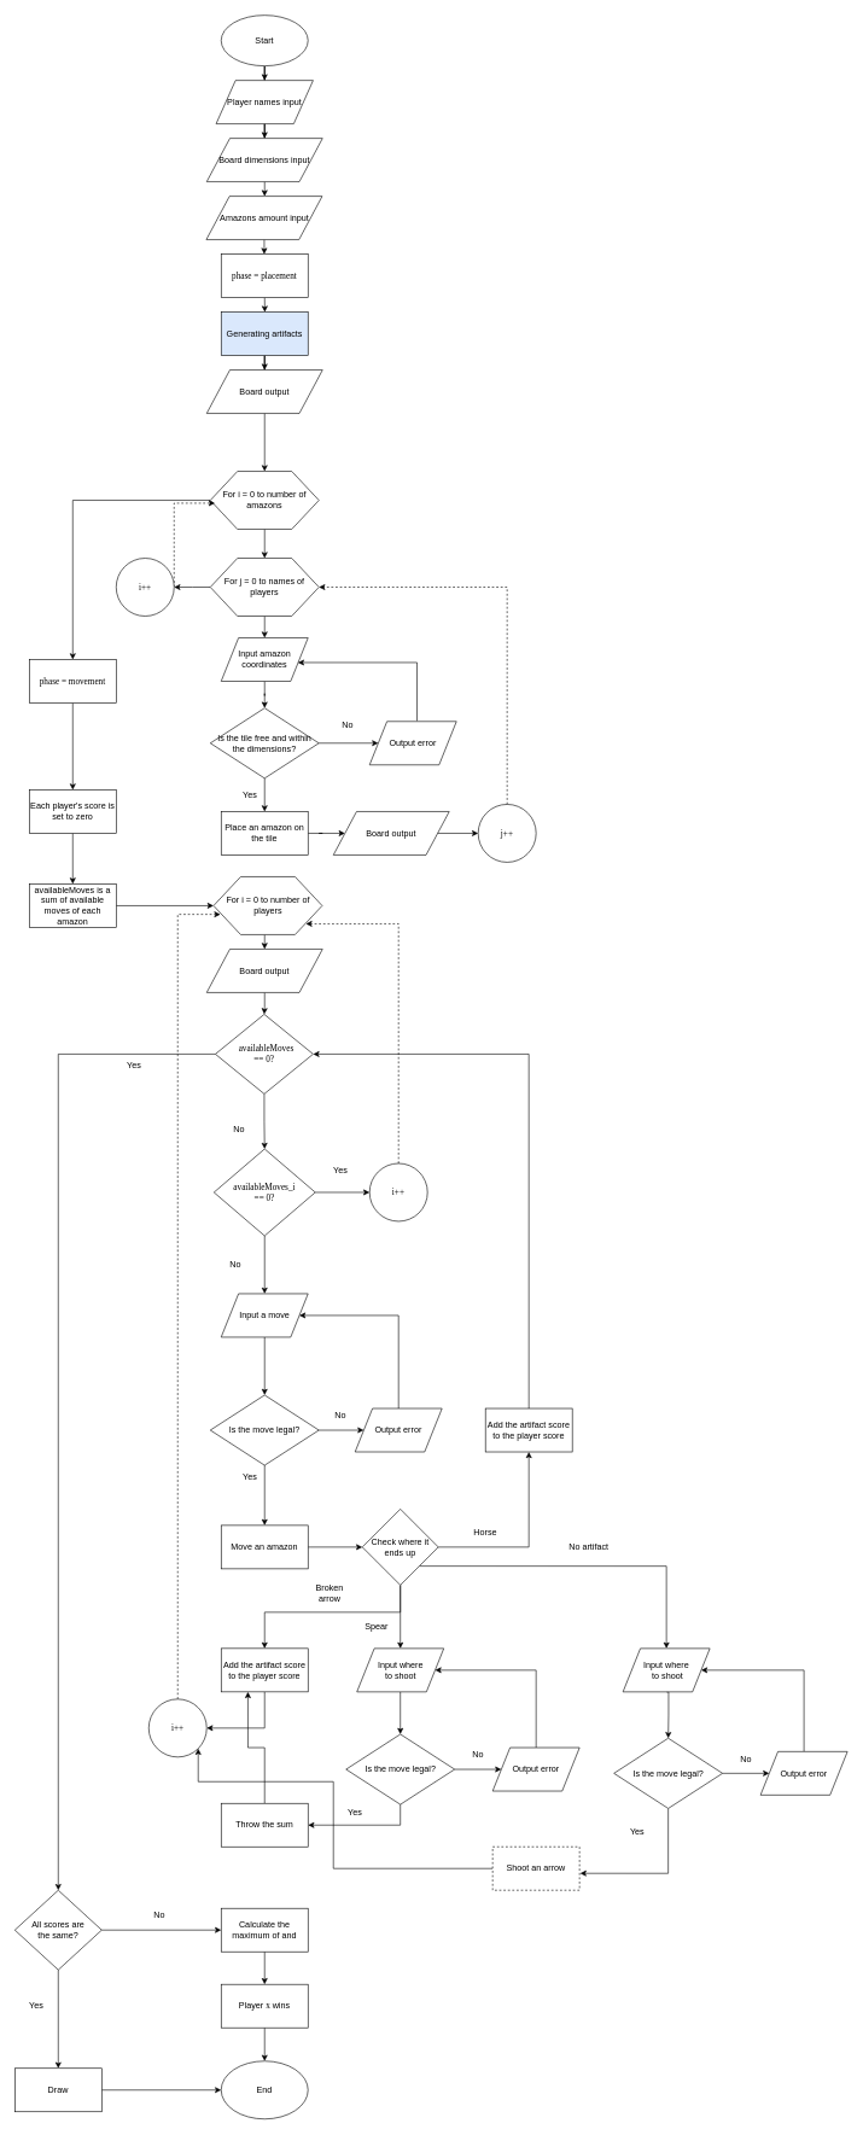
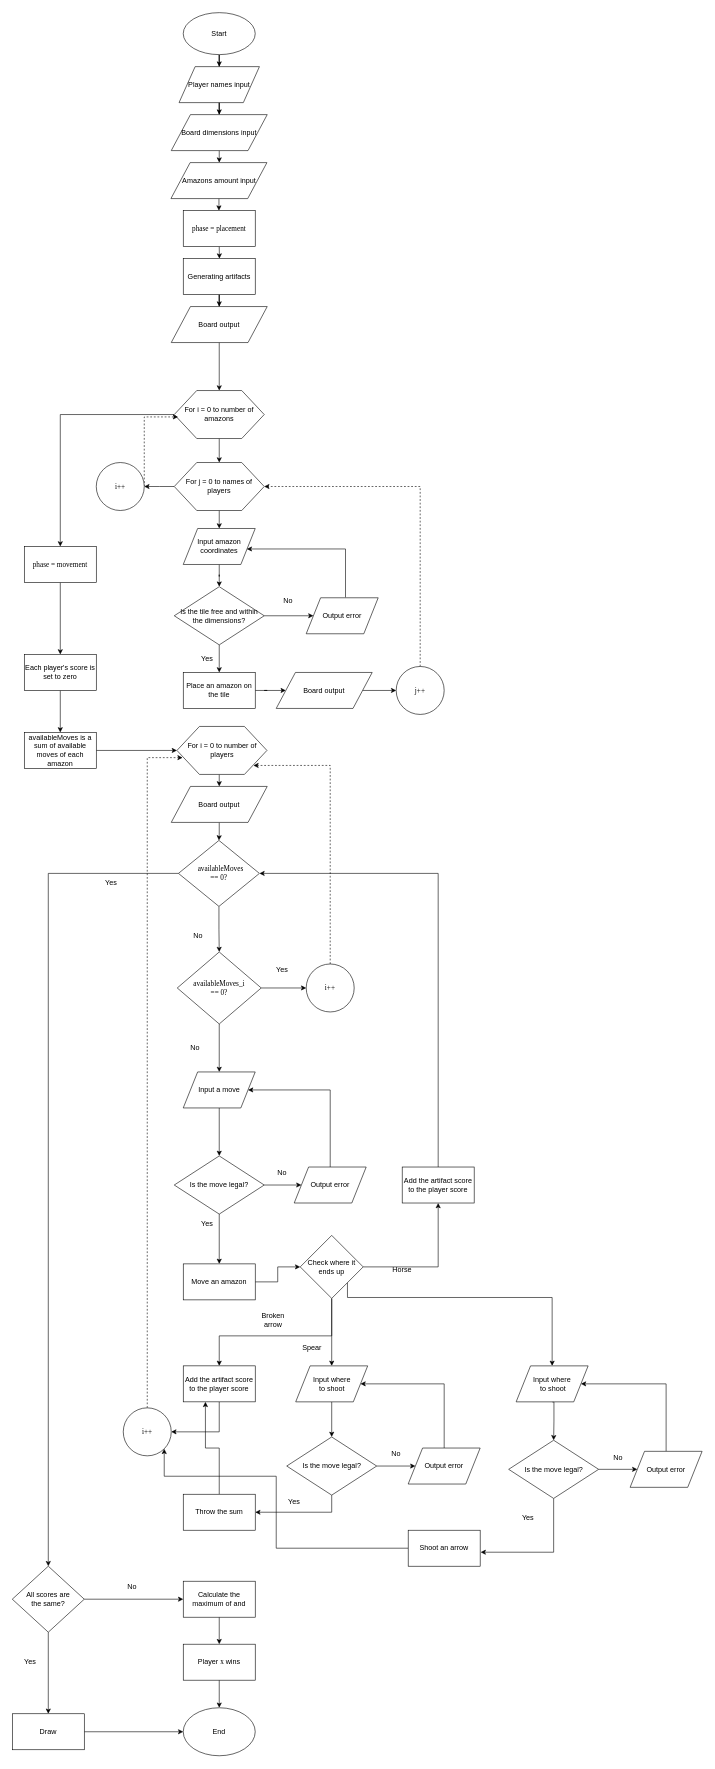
- <mxCell id="30" value="Generating artifacts" style="rounded=0;whiteSpace=wrap;html=1;fillColor=#dae8fc;" parent="1" vertex="1"><mxGeometry x="305" y="430" width="120" height="60" as="geometry" /></mxCell>
+ <mxCell id="30" value="Generating artifacts" style="rounded=0;whiteSpace=wrap;html=1;" parent="1" vertex="1"><mxGeometry x="305" y="430" width="120" height="60" as="geometry" /></mxCell>
- <mxCell id="64" value="Check where it ends up" style="rhombus;whiteSpace=wrap;html=1;" parent="1" vertex="1"><mxGeometry x="500" y="2083.5" width="105" height="105" as="geometry" /></mxCell>
+ <mxCell id="64" value="Check where it ends up" style="rhombus;whiteSpace=wrap;html=1;" parent="1" vertex="1"><mxGeometry x="500" y="2058.5" width="105" height="105" as="geometry" /></mxCell>
- <mxCell id="114" value="No artifact" style="text;html=1;strokeColor=none;fillColor=none;align=center;verticalAlign=middle;whiteSpace=wrap;rounded=0;" parent="1" vertex="1"><mxGeometry x="777.5" y="2126" width="70" height="20" as="geometry" /></mxCell>
- <mxCell id="102" value="Shoot an arrow" style="rounded=0;whiteSpace=wrap;html=1;dashed=1;" parent="1" vertex="1"><mxGeometry x="680" y="2550" width="120" height="60" as="geometry" /></mxCell>
+ <mxCell id="102" value="Shoot an arrow" style="rounded=0;whiteSpace=wrap;html=1;" parent="1" vertex="1"><mxGeometry x="680" y="2550" width="120" height="60" as="geometry" /></mxCell>
